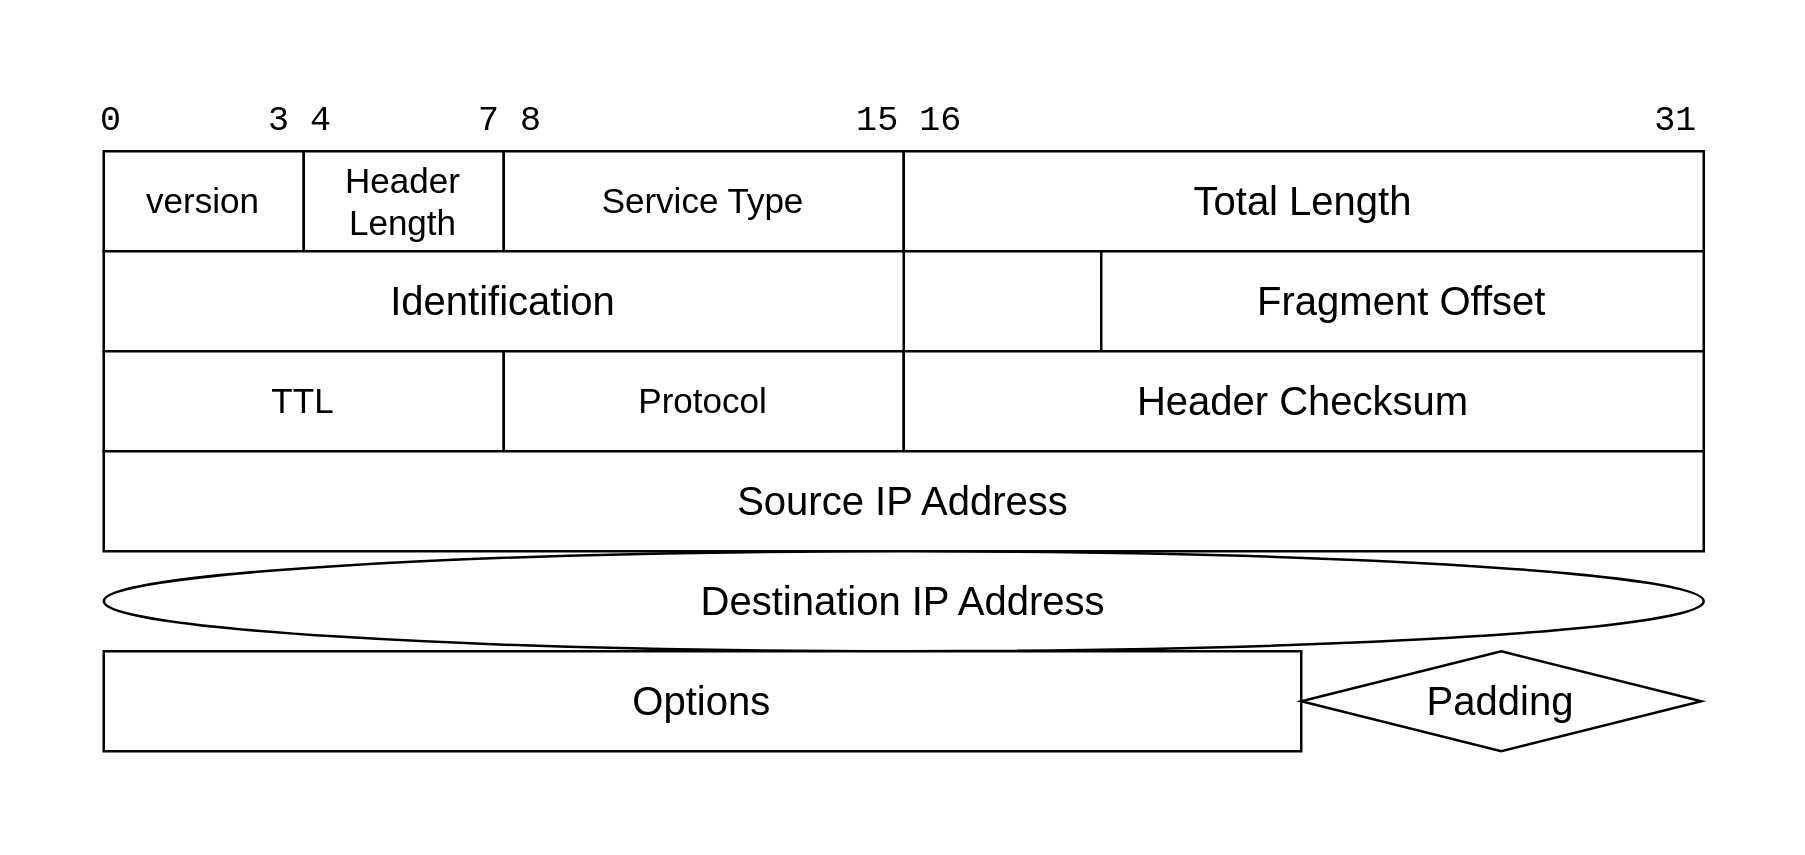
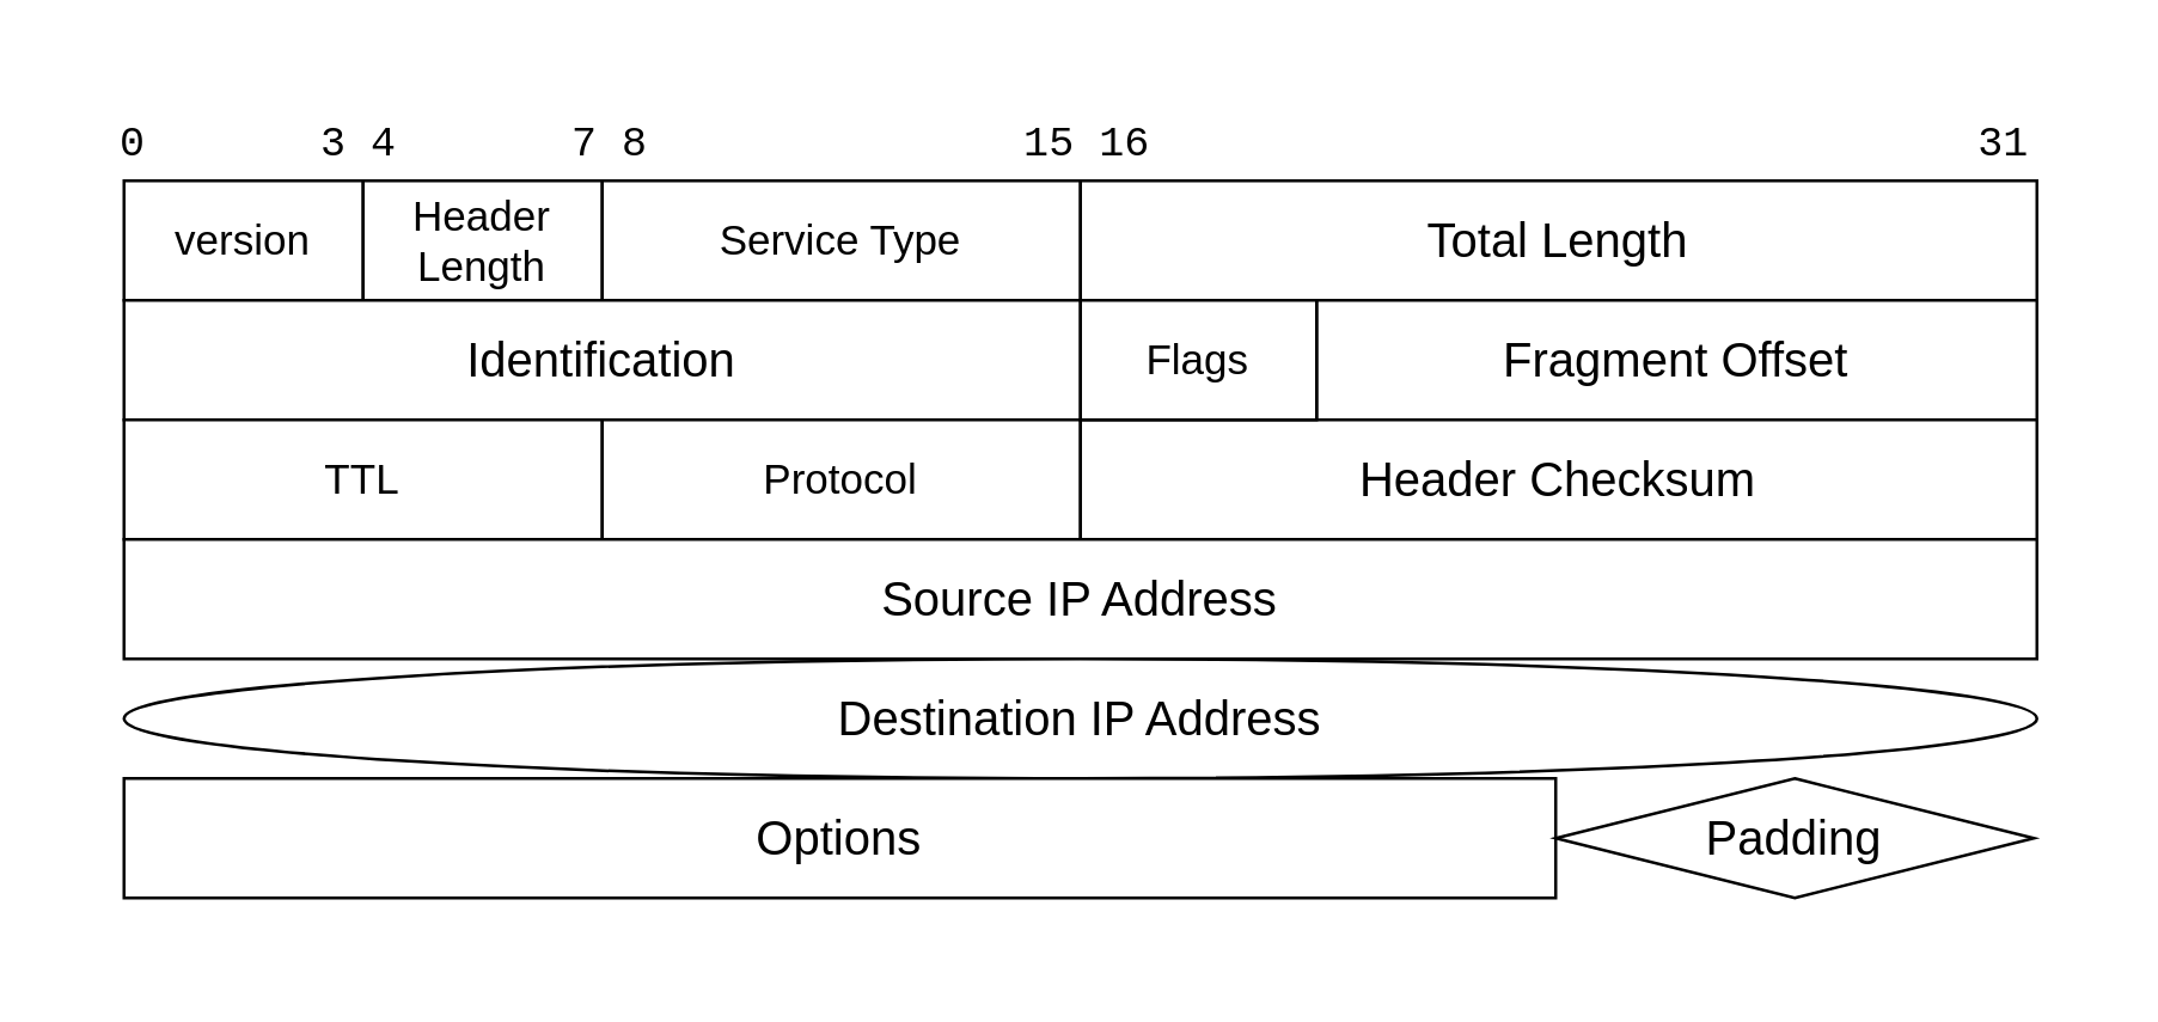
+ <mxCell id="16" value="&lt;font style=&quot;font-size: 14px&quot;&gt;Flags&lt;/font&gt;" style="rounded=0;whiteSpace=wrap;html=1;fillColor=#FFFFFF;strokeColor=#000000;fontColor=#000000;" parent="1" vertex="1"><mxGeometry x="361" y="100" width="79" height="40" as="geometry" /></mxCell>
